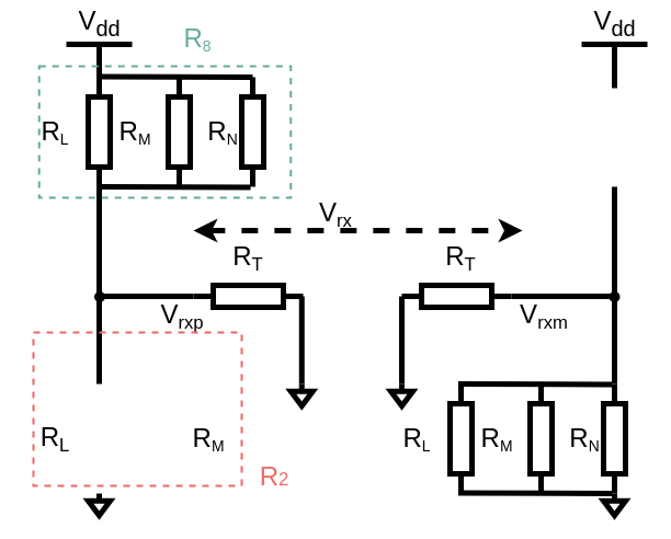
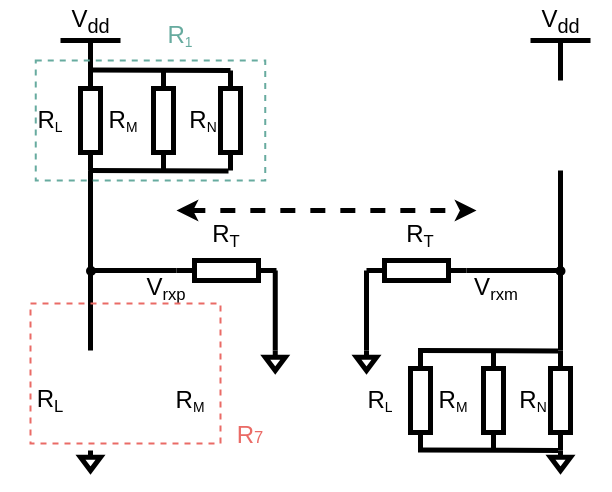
- <mxCell id="26" value="&lt;font color=&quot;#67ab9f&quot;&gt;&lt;font style=&quot;font-size: 24px;&quot;&gt;R&lt;/font&gt;&lt;font style=&quot;font-size: 16.667px;&quot;&gt;&lt;sub&gt;8&lt;/sub&gt;&lt;/font&gt;&lt;/font&gt;" style="text;html=1;strokeColor=none;fillColor=none;align=center;verticalAlign=middle;whiteSpace=wrap;rounded=0;strokeWidth=5;" parent="1" vertex="1"><mxGeometry x="150" y="20" width="60" height="30" as="geometry" /></mxCell>
+ <mxCell id="26" value="&lt;font color=&quot;#67ab9f&quot;&gt;&lt;font style=&quot;font-size: 24px;&quot;&gt;R&lt;/font&gt;&lt;font style=&quot;font-size: 16.667px;&quot;&gt;&lt;sub&gt;1&lt;/sub&gt;&lt;/font&gt;&lt;/font&gt;" style="text;html=1;strokeColor=none;fillColor=none;align=center;verticalAlign=middle;whiteSpace=wrap;rounded=0;strokeWidth=5;" parent="1" vertex="1"><mxGeometry x="150" y="20" width="60" height="30" as="geometry" /></mxCell>
- <mxCell id="22" value="&lt;font style=&quot;font-size: 24px;&quot;&gt;V&lt;/font&gt;&lt;font style=&quot;font-size: 20px;&quot;&gt;&lt;sub&gt;rx&lt;/sub&gt;&lt;/font&gt;" style="text;html=1;strokeColor=none;fillColor=none;align=center;verticalAlign=middle;whiteSpace=wrap;rounded=0;strokeWidth=5;" parent="1" vertex="1"><mxGeometry x="276" y="180" width="60" height="30" as="geometry" /></mxCell>
- <mxCell id="27" value="&lt;font color=&quot;#ea6b66&quot;&gt;&lt;font style=&quot;font-size: 24px;&quot;&gt;R&lt;/font&gt;&lt;font style=&quot;font-size: 16.667px;&quot;&gt;2&lt;/font&gt;&lt;/font&gt;" style="text;html=1;strokeColor=none;fillColor=none;align=center;verticalAlign=middle;whiteSpace=wrap;rounded=0;strokeWidth=5;" parent="1" vertex="1"><mxGeometry x="220" y="420" width="60" height="30" as="geometry" /></mxCell>
+ <mxCell id="27" value="&lt;font color=&quot;#ea6b66&quot;&gt;&lt;font style=&quot;font-size: 24px;&quot;&gt;R&lt;/font&gt;&lt;font style=&quot;font-size: 16.667px;&quot;&gt;7&lt;/font&gt;&lt;/font&gt;" style="text;html=1;strokeColor=none;fillColor=none;align=center;verticalAlign=middle;whiteSpace=wrap;rounded=0;strokeWidth=5;" parent="1" vertex="1"><mxGeometry x="220" y="420" width="60" height="30" as="geometry" /></mxCell>
